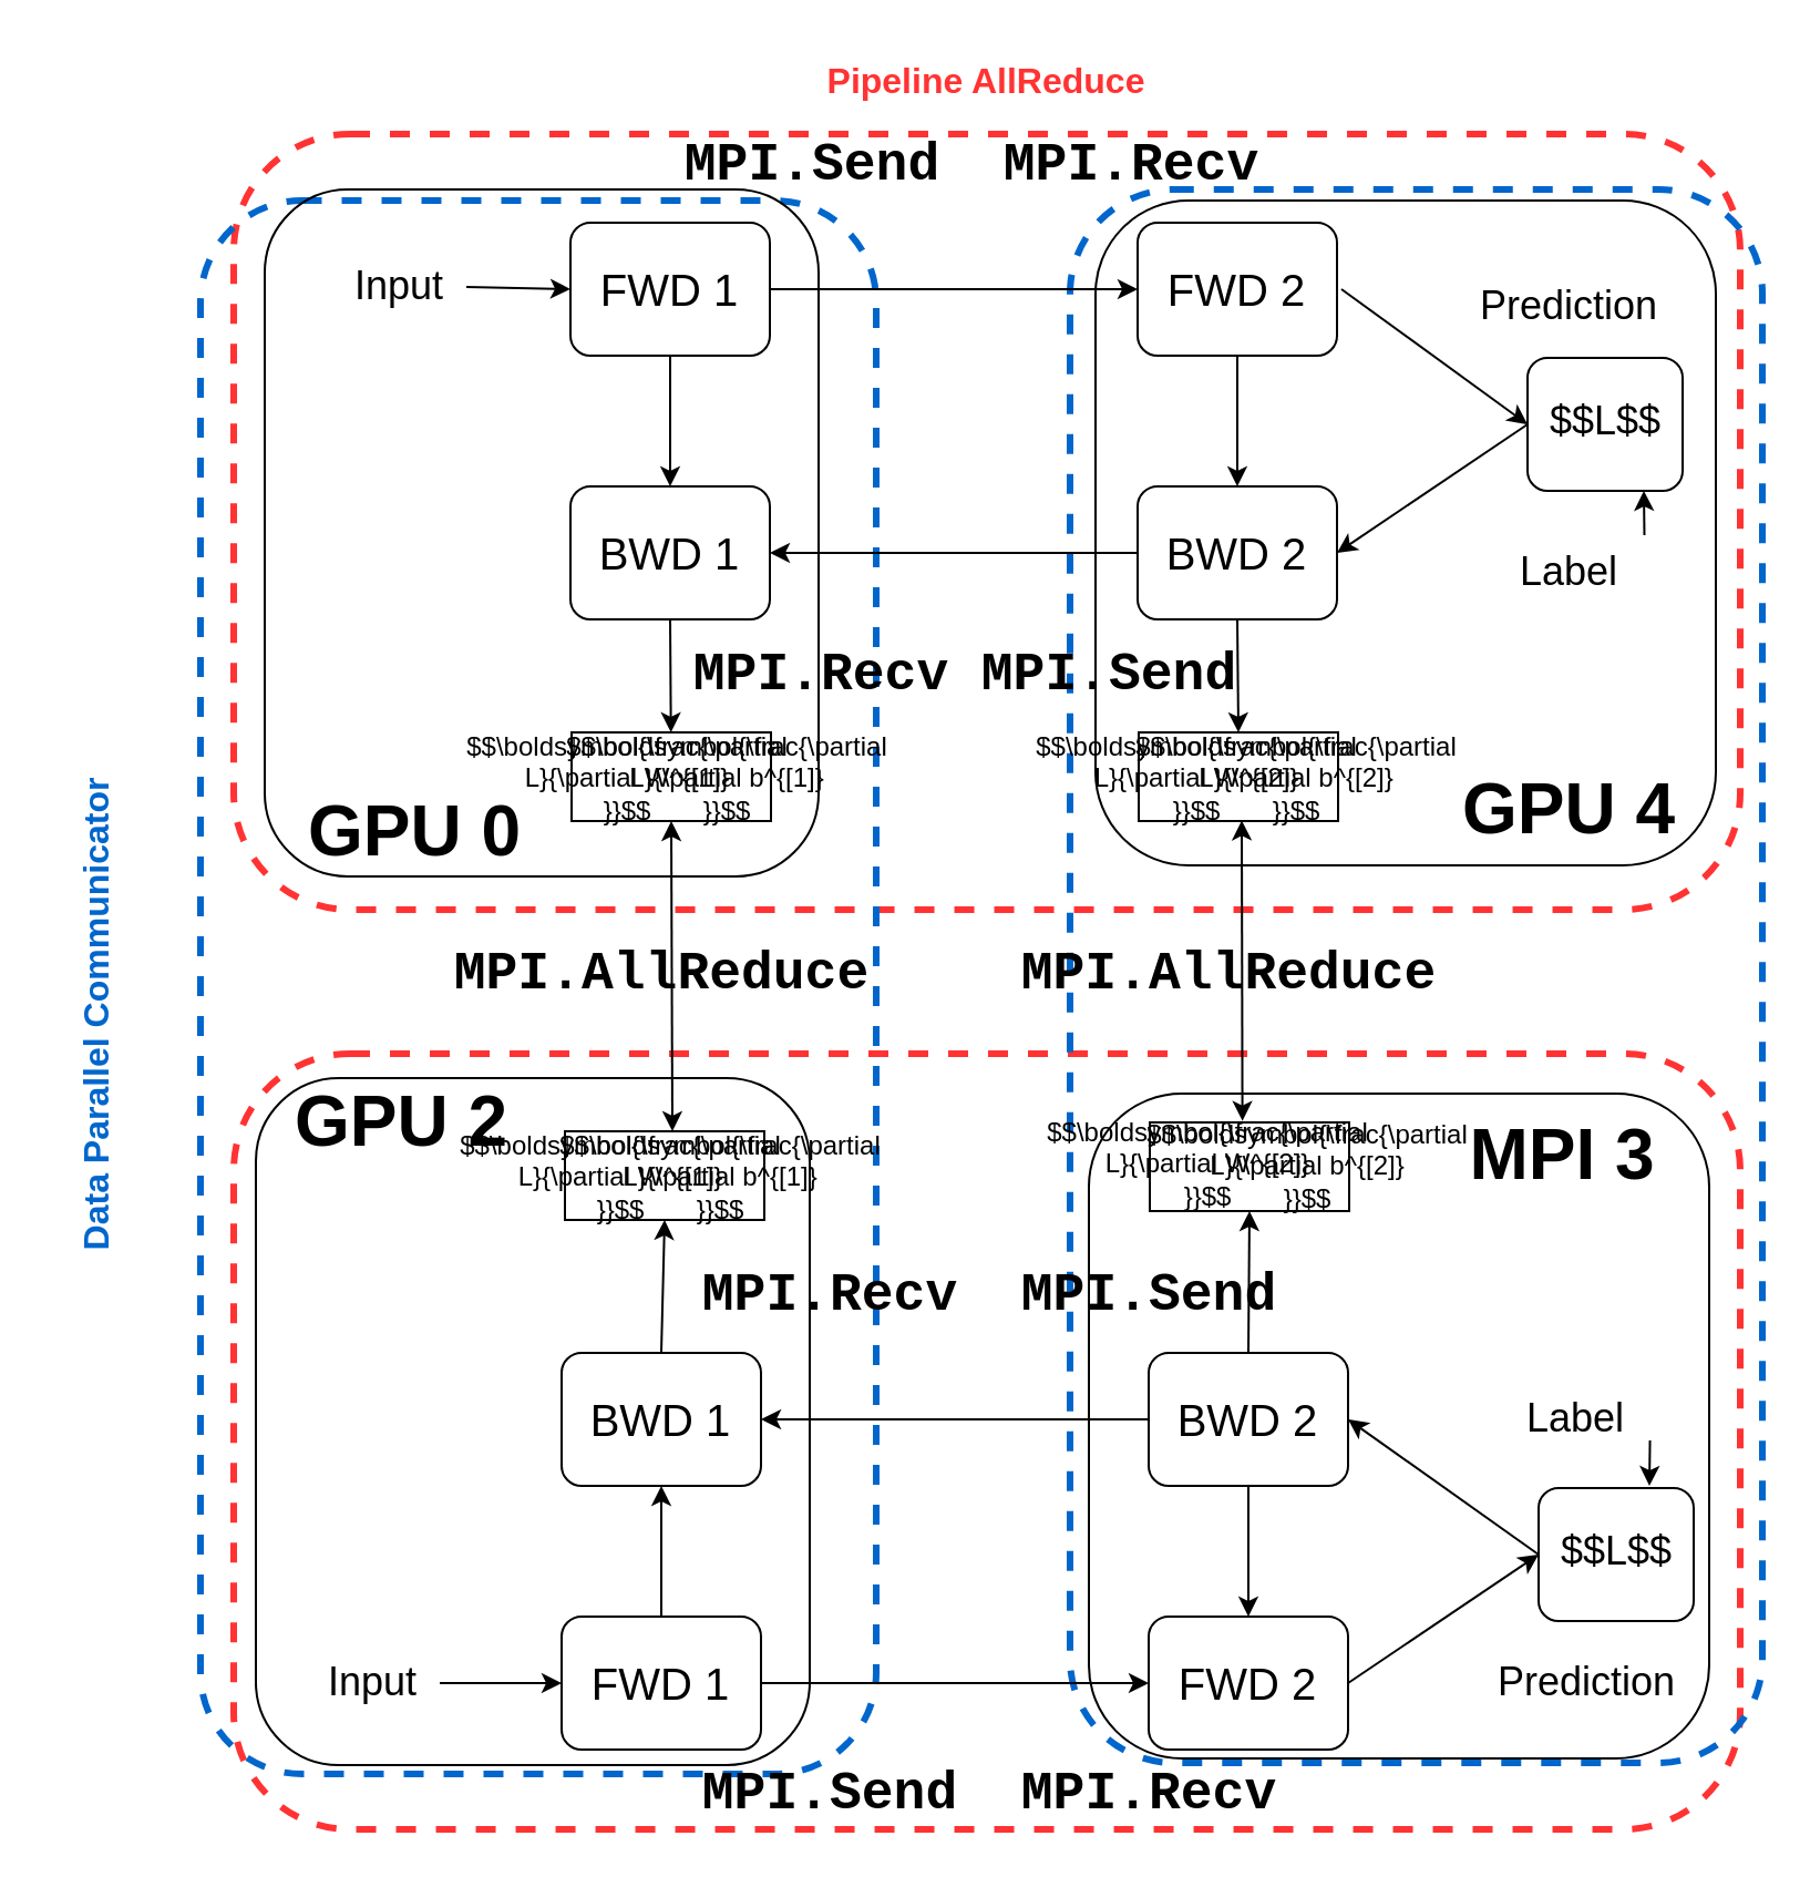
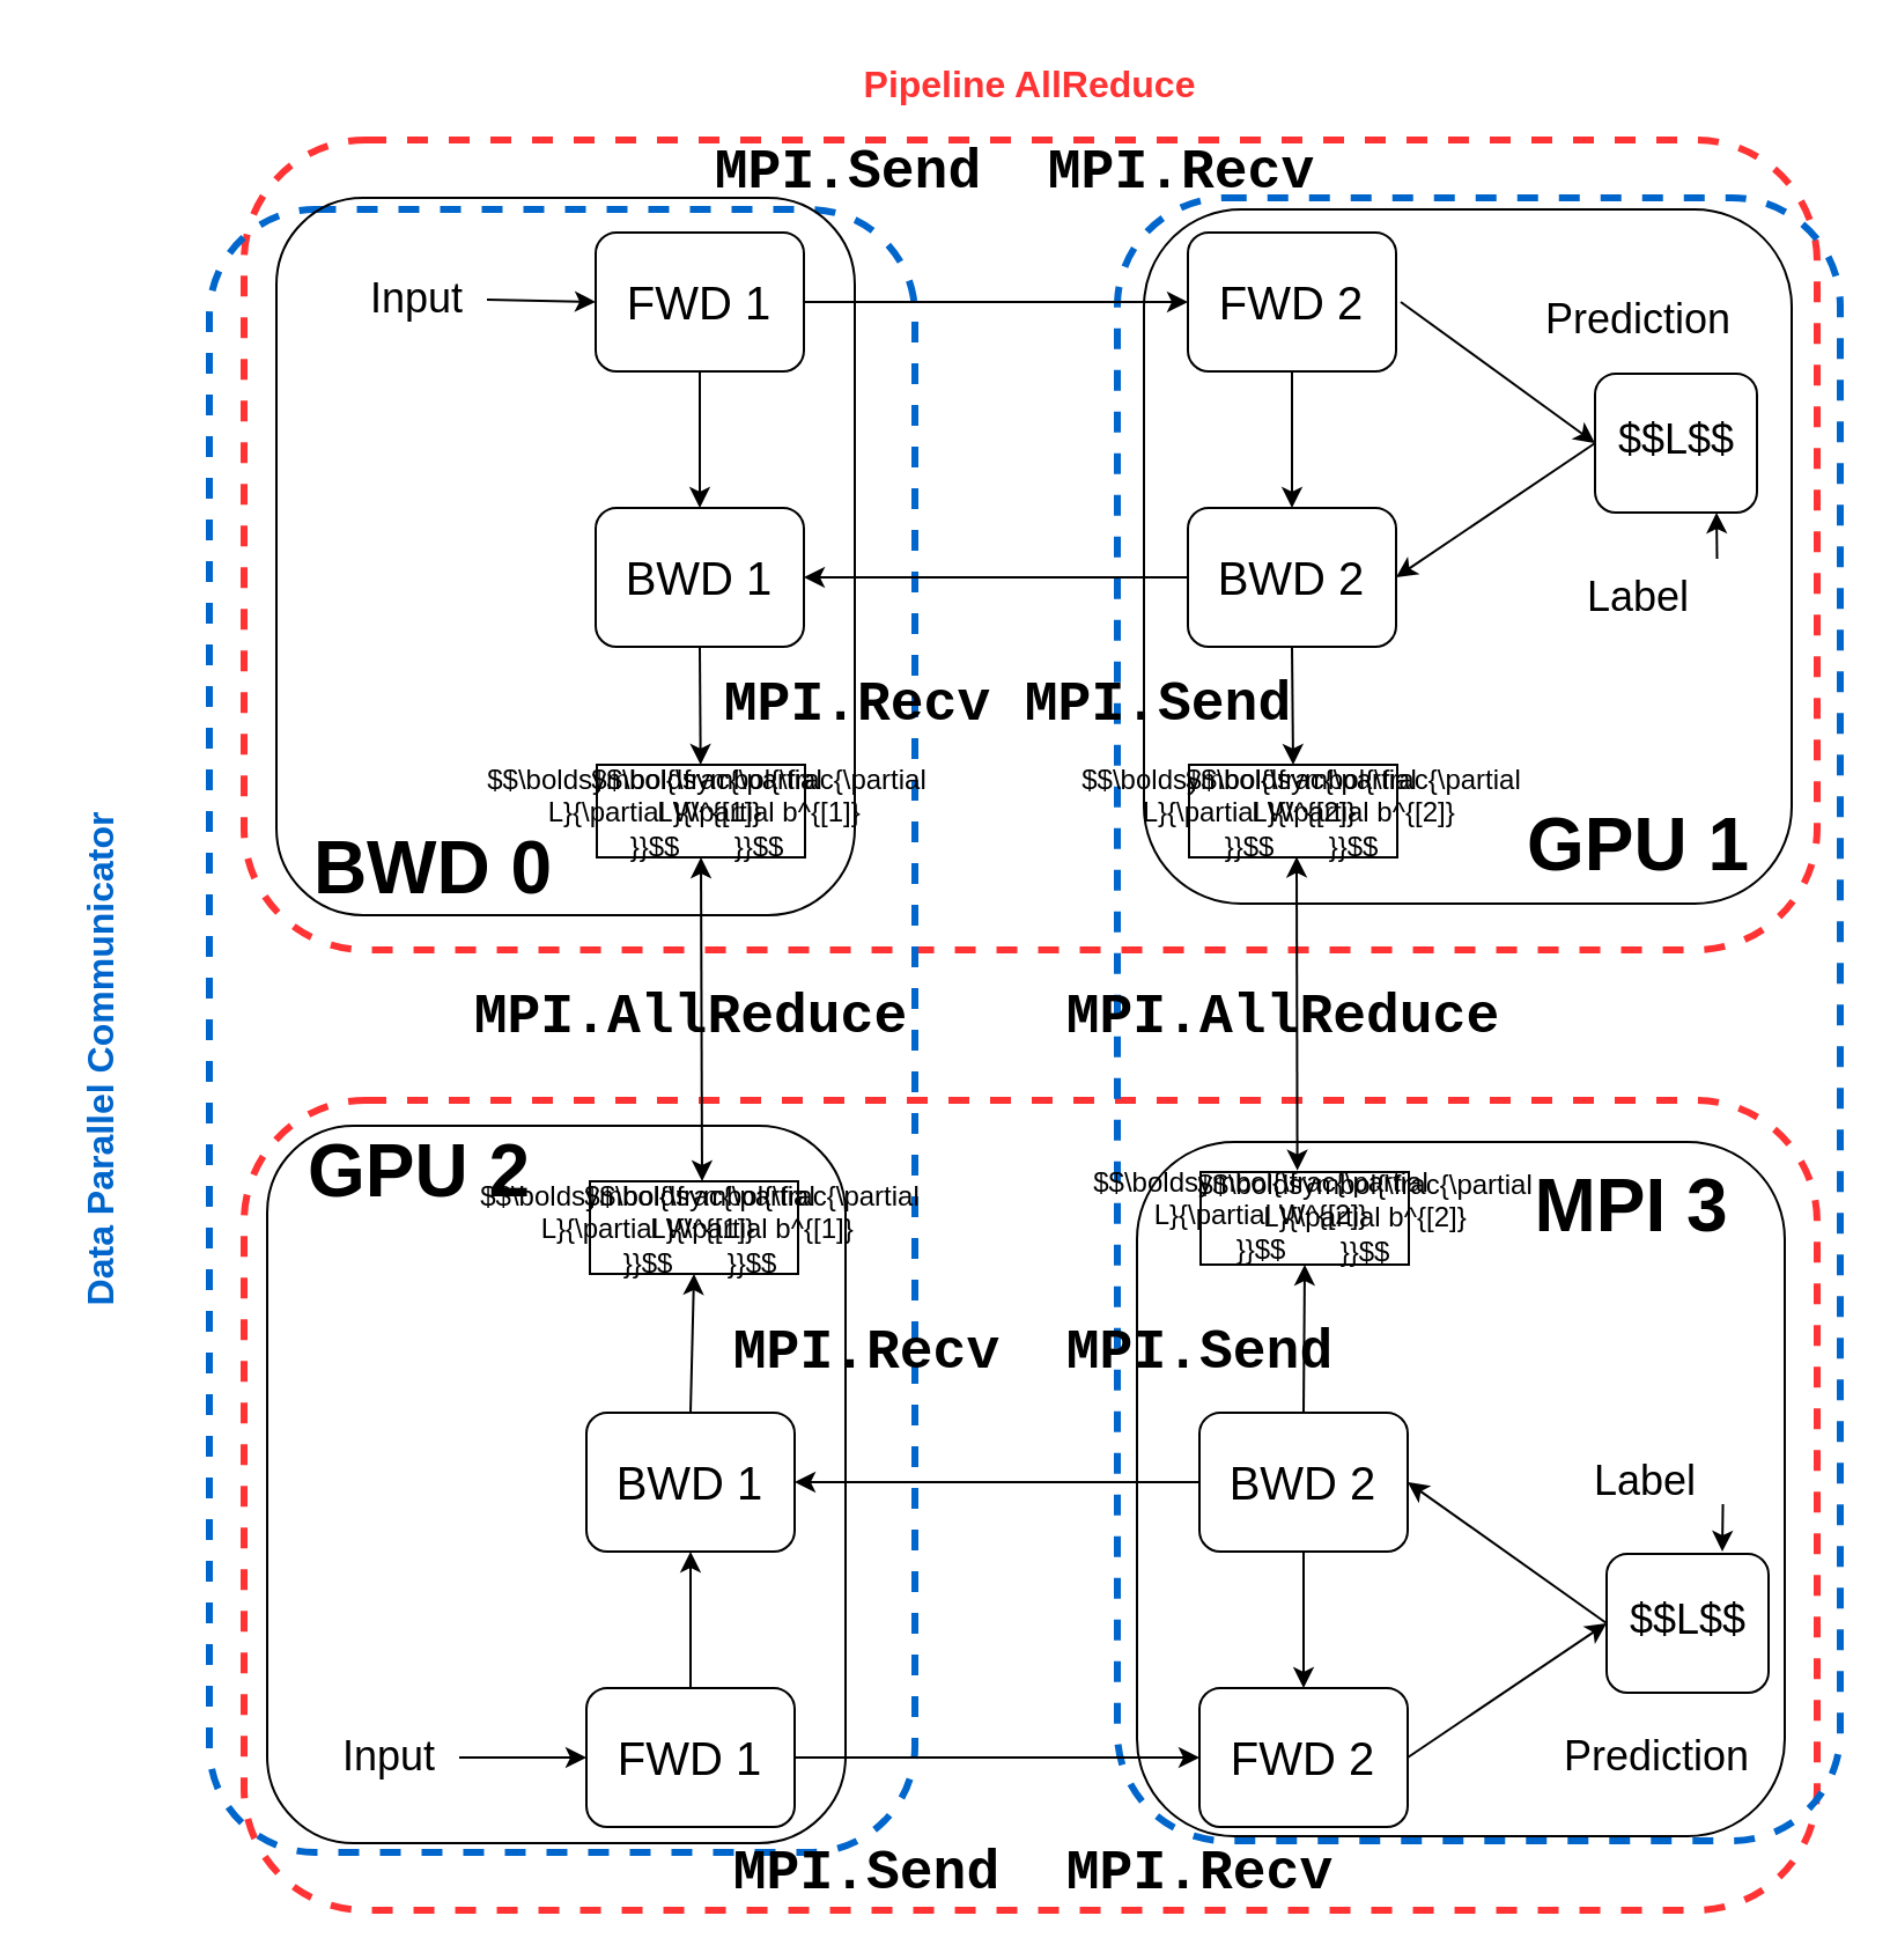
- <mxCell id="38" value="&lt;font style=&quot;font-size: 32px;&quot;&gt;GPU 4&lt;/font&gt;" style="text;html=1;strokeColor=none;fillColor=none;align=center;verticalAlign=middle;whiteSpace=wrap;rounded=0;fontStyle=1" parent="1" vertex="1"><mxGeometry x="648" y="350" width="120" height="30" as="geometry" /></mxCell>
+ <mxCell id="38" value="&lt;font style=&quot;font-size: 32px;&quot;&gt;GPU 1&lt;/font&gt;" style="text;html=1;strokeColor=none;fillColor=none;align=center;verticalAlign=middle;whiteSpace=wrap;rounded=0;fontStyle=1" parent="1" vertex="1"><mxGeometry x="648" y="350" width="120" height="30" as="geometry" /></mxCell>
- <mxCell id="35" value="&lt;font style=&quot;font-size: 32px;&quot;&gt;GPU 0&lt;/font&gt;" style="text;html=1;strokeColor=none;fillColor=none;align=center;verticalAlign=middle;whiteSpace=wrap;rounded=0;fontStyle=1" parent="1" vertex="1"><mxGeometry x="127" y="360" width="120" height="30" as="geometry" /></mxCell>
+ <mxCell id="35" value="&lt;font style=&quot;font-size: 32px;&quot;&gt;BWD 0&lt;/font&gt;" style="text;html=1;strokeColor=none;fillColor=none;align=center;verticalAlign=middle;whiteSpace=wrap;rounded=0;fontStyle=1" parent="1" vertex="1"><mxGeometry x="127" y="360" width="120" height="30" as="geometry" /></mxCell>
